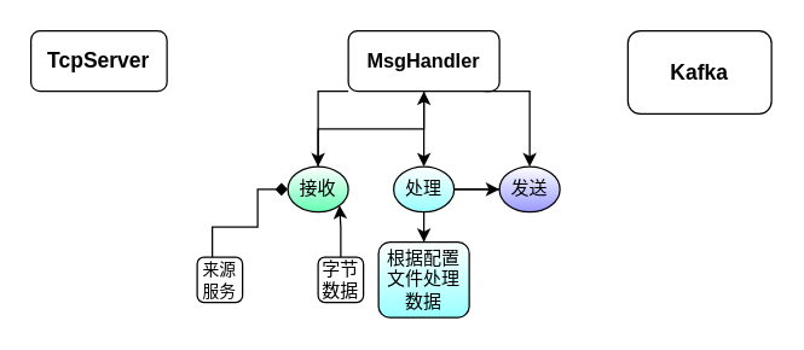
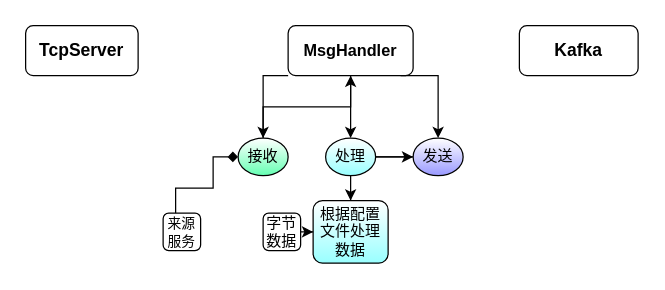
- <mxCell id="5" value="&lt;font style=&quot;font-size: 14px;&quot;&gt;&lt;b&gt;Kafka&lt;/b&gt;&lt;/font&gt;" style="rounded=1;whiteSpace=wrap;html=1;" vertex="1" parent="1"><mxGeometry x="415" y="20" width="95" height="55" as="geometry" /></mxCell>
+ <mxCell id="5" value="&lt;font style=&quot;font-size: 14px;&quot;&gt;&lt;b&gt;Kafka&lt;/b&gt;&lt;/font&gt;" style="rounded=1;whiteSpace=wrap;html=1;" vertex="1" parent="1"><mxGeometry x="415" y="20" width="95" height="40" as="geometry" /></mxCell>
- <mxCell id="17" value="" style="edgeStyle=orthogonalEdgeStyle;rounded=0;orthogonalLoop=1;jettySize=auto;html=1;fontSize=11;entryX=1;entryY=1;entryDx=0;entryDy=0;" edge="1" parent="1" source="18" target="7"><mxGeometry relative="1" as="geometry" /></mxCell>
+ <mxCell id="17" value="" style="edgeStyle=orthogonalEdgeStyle;rounded=0;orthogonalLoop=1;jettySize=auto;html=1;fontSize=11;" edge="1" parent="1" source="18" target="19"><mxGeometry relative="1" as="geometry" /></mxCell>
